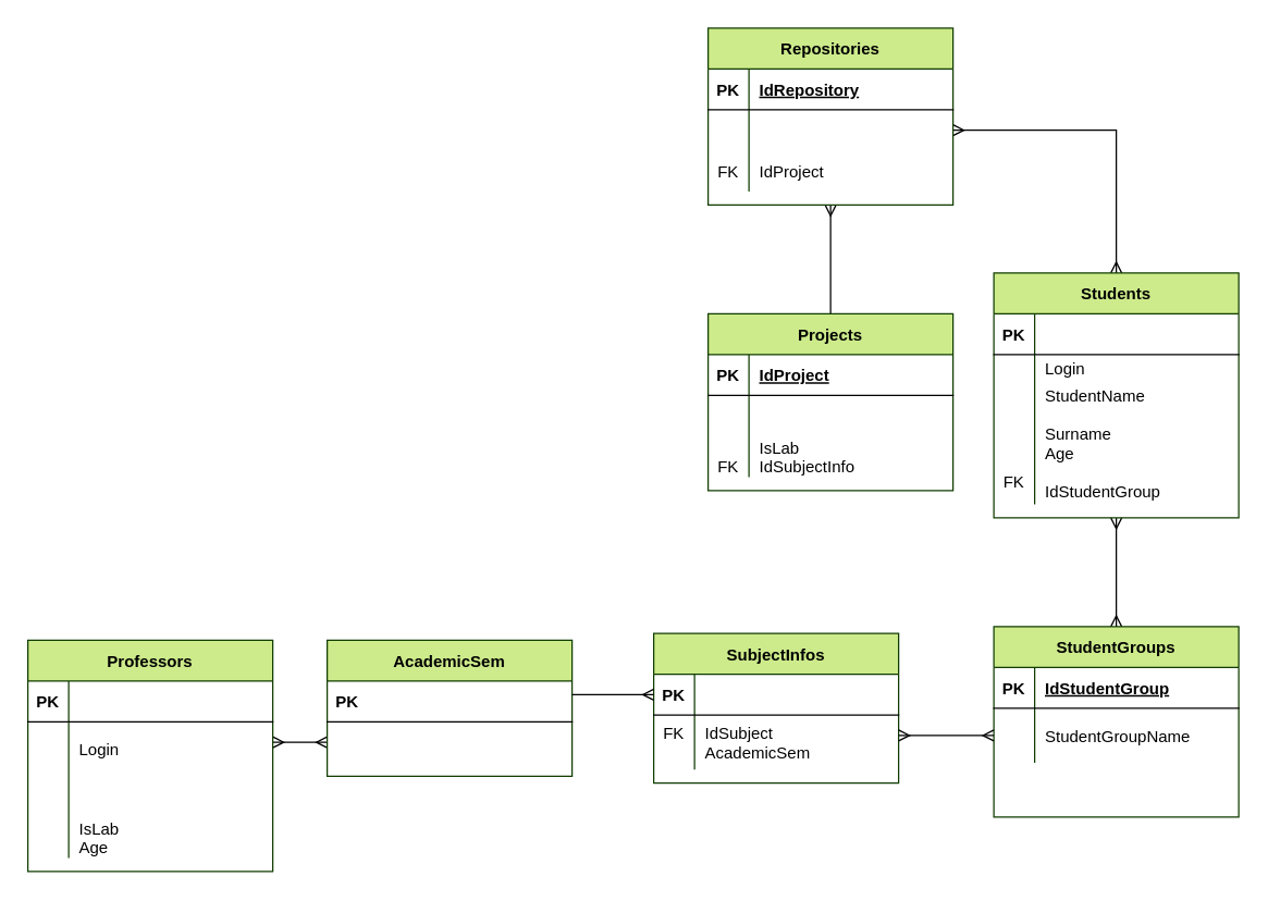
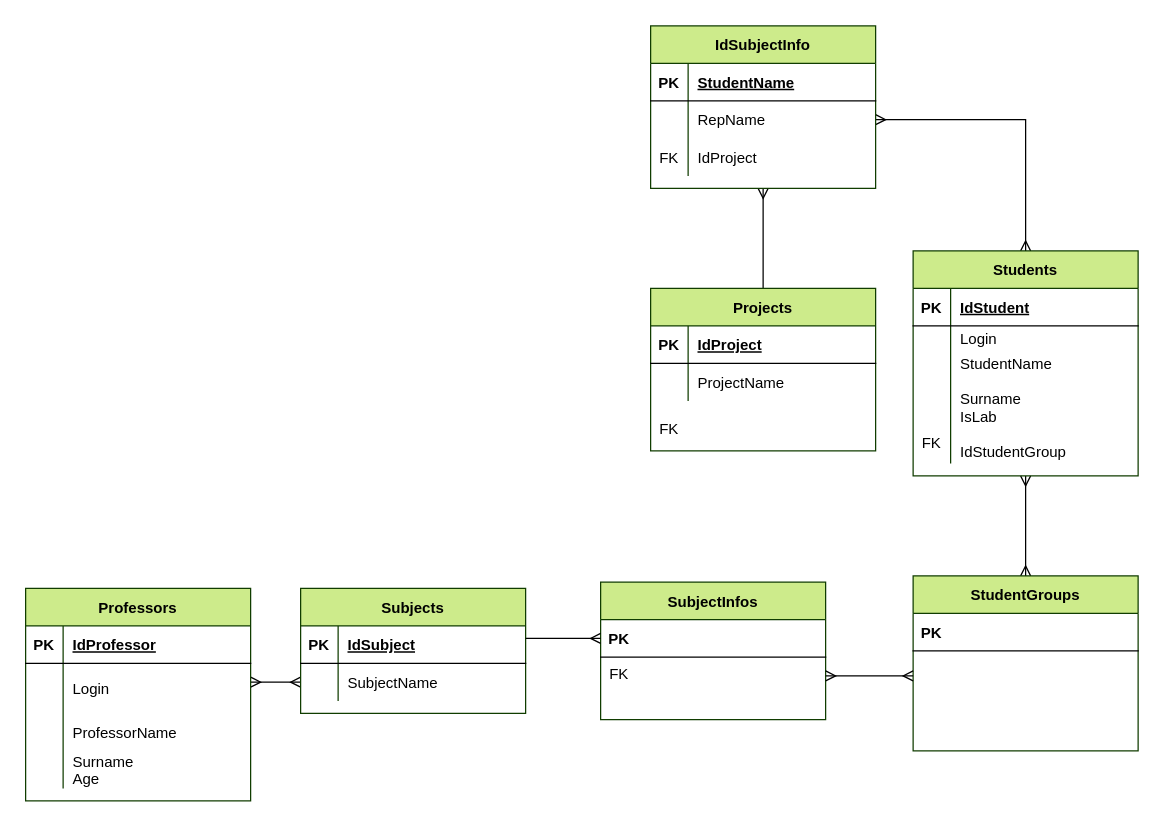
- <mxCell id="25" value="Repositories" style="shape=table;startSize=30;container=1;collapsible=1;childLayout=tableLayout;fixedRows=1;rowLines=0;fontStyle=1;align=center;resizeLast=1;fillColor=#cdeb8b;strokeColor=#103D00;" parent="1" vertex="1"><mxGeometry x="520" y="20" width="180" height="130" as="geometry" /></mxCell>
+ <mxCell id="25" value="IdSubjectInfo" style="shape=table;startSize=30;container=1;collapsible=1;childLayout=tableLayout;fixedRows=1;rowLines=0;fontStyle=1;align=center;resizeLast=1;fillColor=#cdeb8b;strokeColor=#103D00;" parent="1" vertex="1"><mxGeometry x="520" y="20" width="180" height="130" as="geometry" /></mxCell>
- <mxCell id="28" value="IdRepository" style="shape=partialRectangle;connectable=0;fillColor=none;top=0;left=0;bottom=0;right=0;align=left;spacingLeft=6;fontStyle=5;overflow=hidden;" parent="26" vertex="1"><mxGeometry x="30" width="150" height="30" as="geometry" /></mxCell>
+ <mxCell id="28" value="StudentName" style="shape=partialRectangle;connectable=0;fillColor=none;top=0;left=0;bottom=0;right=0;align=left;spacingLeft=6;fontStyle=5;overflow=hidden;" parent="26" vertex="1"><mxGeometry x="30" width="150" height="30" as="geometry" /></mxCell>
+ <mxCell id="31" value="RepName" style="shape=partialRectangle;connectable=0;fillColor=none;top=0;left=0;bottom=0;right=0;align=left;spacingLeft=6;overflow=hidden;" parent="29" vertex="1"><mxGeometry x="30" width="150" height="30" as="geometry" /></mxCell>
+ <mxCell id="17" value="IdStudent" style="shape=partialRectangle;connectable=0;fillColor=none;top=0;left=0;bottom=0;right=0;align=left;spacingLeft=6;fontStyle=5;overflow=hidden;" parent="15" vertex="1"><mxGeometry x="30" width="150" height="30" as="geometry" /></mxCell>
- <mxCell id="23" value="StudentName&#10;&#10;Surname&#10;Age&#10;&#10;IdStudentGroup" style="shape=partialRectangle;connectable=0;fillColor=none;top=0;left=0;bottom=0;right=0;align=left;spacingLeft=6;overflow=hidden;" parent="21" vertex="1"><mxGeometry x="30" width="150" height="90" as="geometry" /></mxCell>
+ <mxCell id="23" value="StudentName&#10;&#10;Surname&#10;IsLab&#10;&#10;IdStudentGroup" style="shape=partialRectangle;connectable=0;fillColor=none;top=0;left=0;bottom=0;right=0;align=left;spacingLeft=6;overflow=hidden;" parent="21" vertex="1"><mxGeometry x="30" width="150" height="90" as="geometry" /></mxCell>
+ <mxCell id="41" value="ProjectName" style="shape=partialRectangle;connectable=0;fillColor=none;top=0;left=0;bottom=0;right=0;align=left;spacingLeft=6;overflow=hidden;" parent="39" vertex="1"><mxGeometry x="30" width="150" height="30" as="geometry" /></mxCell>
- <mxCell id="44" value="IsLab&#10;IdSubjectInfo" style="shape=partialRectangle;connectable=0;fillColor=none;top=0;left=0;bottom=0;right=0;align=left;spacingLeft=6;overflow=hidden;" parent="42" vertex="1"><mxGeometry x="30" width="150" height="30" as="geometry" /></mxCell>
- <mxCell id="58" value="AcademicSem" style="shape=table;startSize=30;container=1;collapsible=1;childLayout=tableLayout;fixedRows=1;rowLines=0;fontStyle=1;align=center;resizeLast=1;fillColor=#cdeb8b;strokeColor=#103D00;" parent="1" vertex="1"><mxGeometry x="240" y="470" width="180" height="100" as="geometry" /></mxCell>
+ <mxCell id="58" value="Subjects" style="shape=table;startSize=30;container=1;collapsible=1;childLayout=tableLayout;fixedRows=1;rowLines=0;fontStyle=1;align=center;resizeLast=1;fillColor=#cdeb8b;strokeColor=#103D00;" parent="1" vertex="1"><mxGeometry x="240" y="470" width="180" height="100" as="geometry" /></mxCell>
- <mxCell id="7" value="IdStudentGroup" style="shape=partialRectangle;connectable=0;fillColor=none;top=0;left=0;bottom=0;right=0;align=left;spacingLeft=6;fontStyle=5;overflow=hidden;" parent="5" vertex="1"><mxGeometry x="30" width="150" height="30" as="geometry" /></mxCell>
+ <mxCell id="48" value="IdProfessor" style="shape=partialRectangle;connectable=0;fillColor=none;top=0;left=0;bottom=0;right=0;align=left;spacingLeft=6;fontStyle=5;overflow=hidden;" parent="46" vertex="1"><mxGeometry x="30" width="150" height="30" as="geometry" /></mxCell>
+ <mxCell id="61" value="IdSubject" style="shape=partialRectangle;connectable=0;fillColor=none;top=0;left=0;bottom=0;right=0;align=left;spacingLeft=6;fontStyle=5;overflow=hidden;" parent="59" vertex="1"><mxGeometry x="30" width="150" height="30" as="geometry" /></mxCell>
- <mxCell id="10" value="StudentGroupName" style="shape=partialRectangle;connectable=0;fillColor=none;top=0;left=0;bottom=0;right=0;align=left;spacingLeft=6;overflow=hidden;" parent="8" vertex="1"><mxGeometry x="30" width="150" height="40" as="geometry" /></mxCell>
+ <mxCell id="64" value="SubjectName" style="shape=partialRectangle;connectable=0;fillColor=none;top=0;left=0;bottom=0;right=0;align=left;spacingLeft=6;overflow=hidden;" parent="62" vertex="1"><mxGeometry x="30" width="150" height="30" as="geometry" /></mxCell>
- <mxCell id="70" value="IdSubject&#10;AcademicSem" style="shape=partialRectangle;connectable=0;fillColor=none;top=0;left=0;bottom=0;right=0;align=left;spacingLeft=6;overflow=hidden;" parent="68" vertex="1"><mxGeometry x="30" width="150" height="40" as="geometry" /></mxCell>
+ <mxCell id="54" value="ProfessorName" style="shape=partialRectangle;connectable=0;fillColor=none;top=0;left=0;bottom=0;right=0;align=left;spacingLeft=6;overflow=hidden;" parent="52" vertex="1"><mxGeometry x="30" width="150" height="30" as="geometry" /></mxCell>
- <mxCell id="57" value="IsLab&#10;Age" style="shape=partialRectangle;connectable=0;fillColor=none;top=0;left=0;bottom=0;right=0;align=left;spacingLeft=6;overflow=hidden;" parent="55" vertex="1"><mxGeometry x="30" width="150" height="30" as="geometry" /></mxCell>
+ <mxCell id="57" value="Surname&#10;Age" style="shape=partialRectangle;connectable=0;fillColor=none;top=0;left=0;bottom=0;right=0;align=left;spacingLeft=6;overflow=hidden;" parent="55" vertex="1"><mxGeometry x="30" width="150" height="30" as="geometry" /></mxCell>
